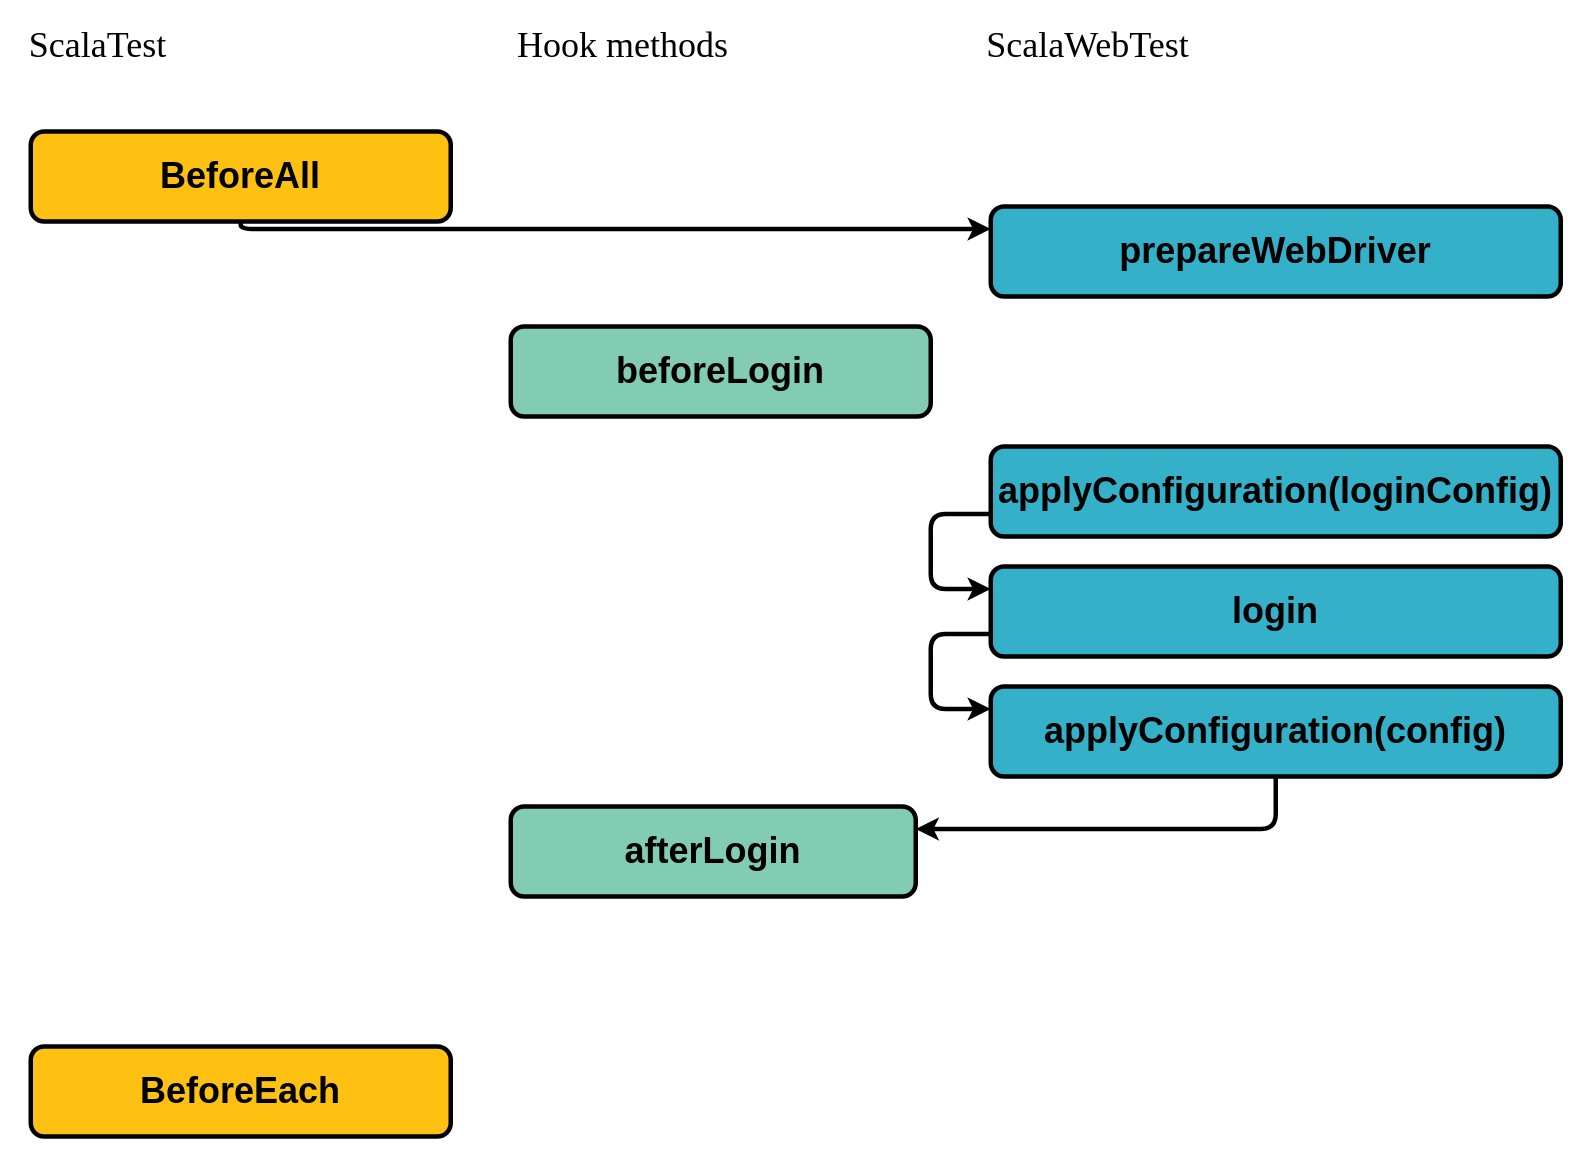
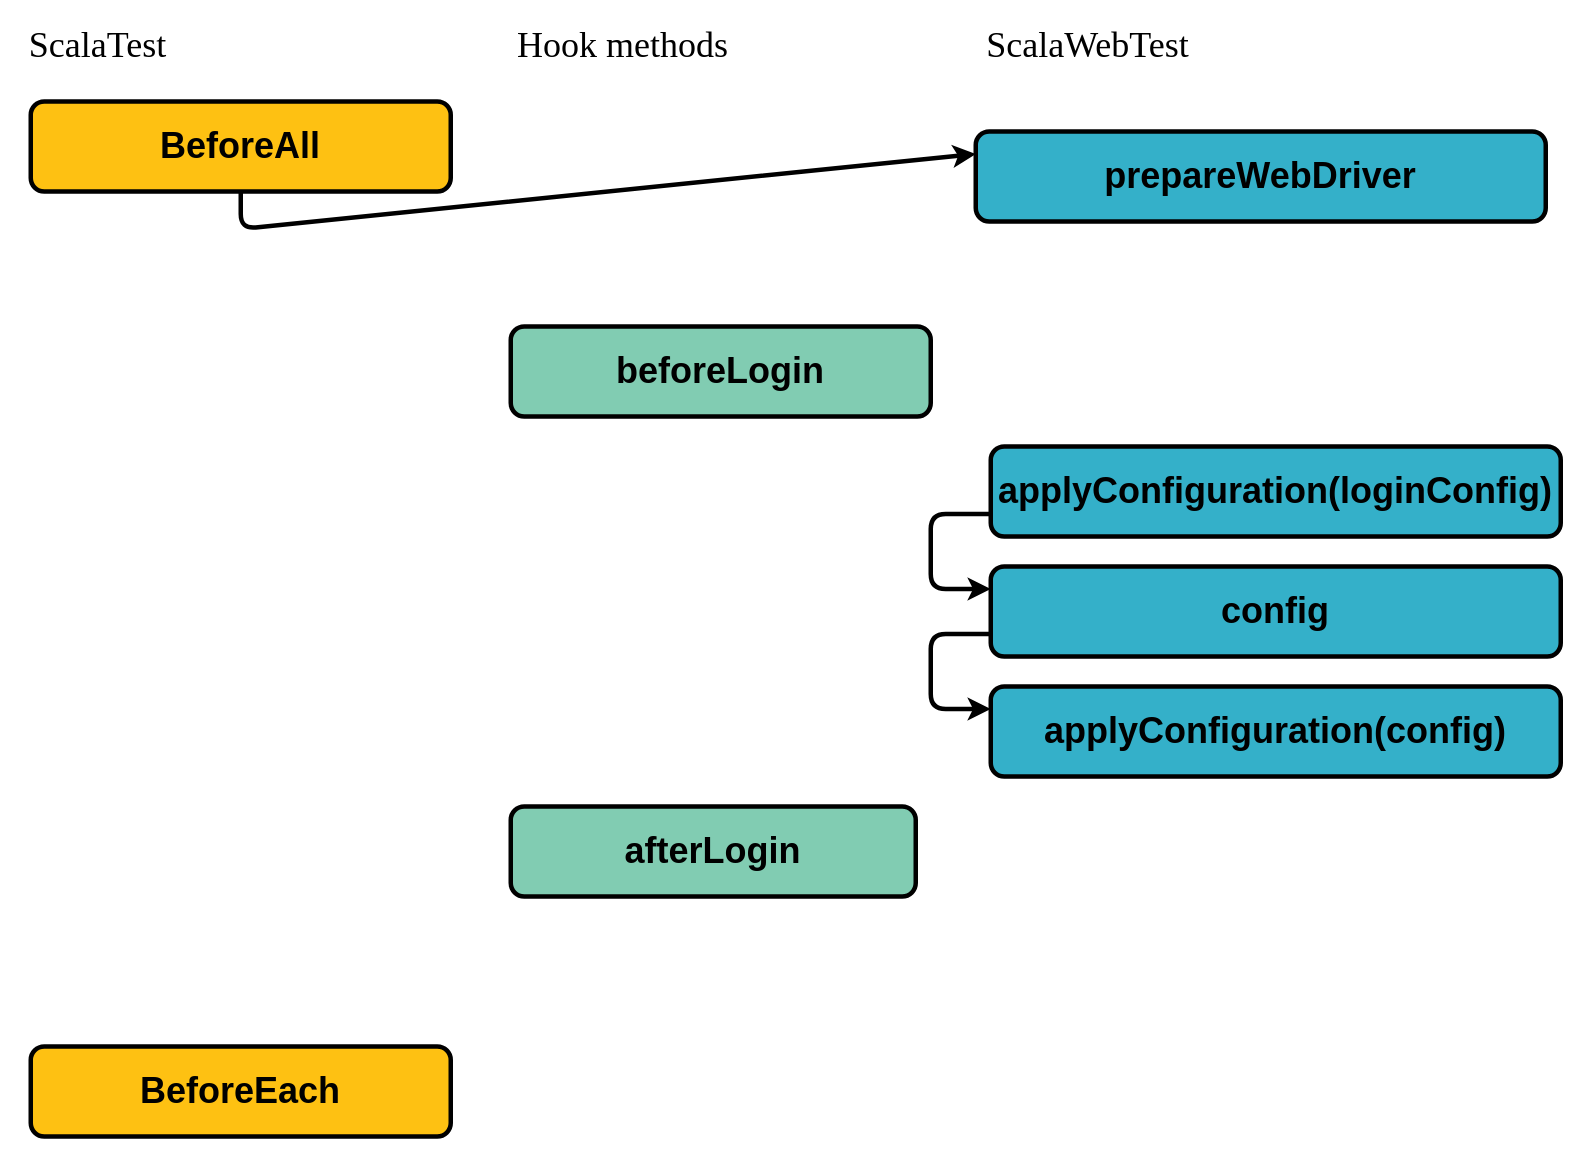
- <mxCell id="6" value="BeforeAll" style="rounded=1;whiteSpace=wrap;html=1;fontSize=24;fontStyle=1;fillColor=#fec112;strokeColor=#000000;strokeWidth=3;" parent="1" vertex="1"><mxGeometry x="20" y="87" width="280" height="60" as="geometry" /></mxCell>
+ <mxCell id="6" value="BeforeAll" style="rounded=1;whiteSpace=wrap;html=1;fontSize=24;fontStyle=1;fillColor=#fec112;strokeColor=#000000;strokeWidth=3;" parent="1" vertex="1"><mxGeometry x="20" y="67" width="280" height="60" as="geometry" /></mxCell>
- <mxCell id="2" value="prepareWebDriver" style="rounded=1;whiteSpace=wrap;html=1;fontSize=24;fontStyle=1;fillColor=#34b0c9;strokeColor=#000000;strokeWidth=3;" parent="1" vertex="1"><mxGeometry x="660" y="137" width="380" height="60" as="geometry" /></mxCell>
+ <mxCell id="2" value="prepareWebDriver" style="rounded=1;whiteSpace=wrap;html=1;fontSize=24;fontStyle=1;fillColor=#34b0c9;strokeColor=#000000;strokeWidth=3;" parent="1" vertex="1"><mxGeometry x="650" y="87" width="380" height="60" as="geometry" /></mxCell>
- <mxCell id="4" value="login" style="rounded=1;whiteSpace=wrap;html=1;fontSize=24;fontStyle=1;fillColor=#34b0c9;strokeColor=#000000;strokeWidth=3;" parent="1" vertex="1"><mxGeometry x="660" y="377" width="380" height="60" as="geometry" /></mxCell>
+ <mxCell id="4" value="config" style="rounded=1;whiteSpace=wrap;html=1;fontSize=24;fontStyle=1;fillColor=#34b0c9;strokeColor=#000000;strokeWidth=3;" parent="1" vertex="1"><mxGeometry x="660" y="377" width="380" height="60" as="geometry" /></mxCell>
- <mxCell id="13" value="" style="endArrow=classic;html=1;exitX=0.5;exitY=1;exitDx=0;exitDy=0;entryX=1;entryY=0.25;entryDx=0;entryDy=0;strokeWidth=3;fontSize=24;" parent="1" source="9" target="5" edge="1"><mxGeometry width="50" height="50" relative="1" as="geometry"><mxPoint x="830" y="637" as="sourcePoint" /><mxPoint x="880" y="587" as="targetPoint" /><Array as="points"><mxPoint x="850" y="552" /></Array></mxGeometry></mxCell>
